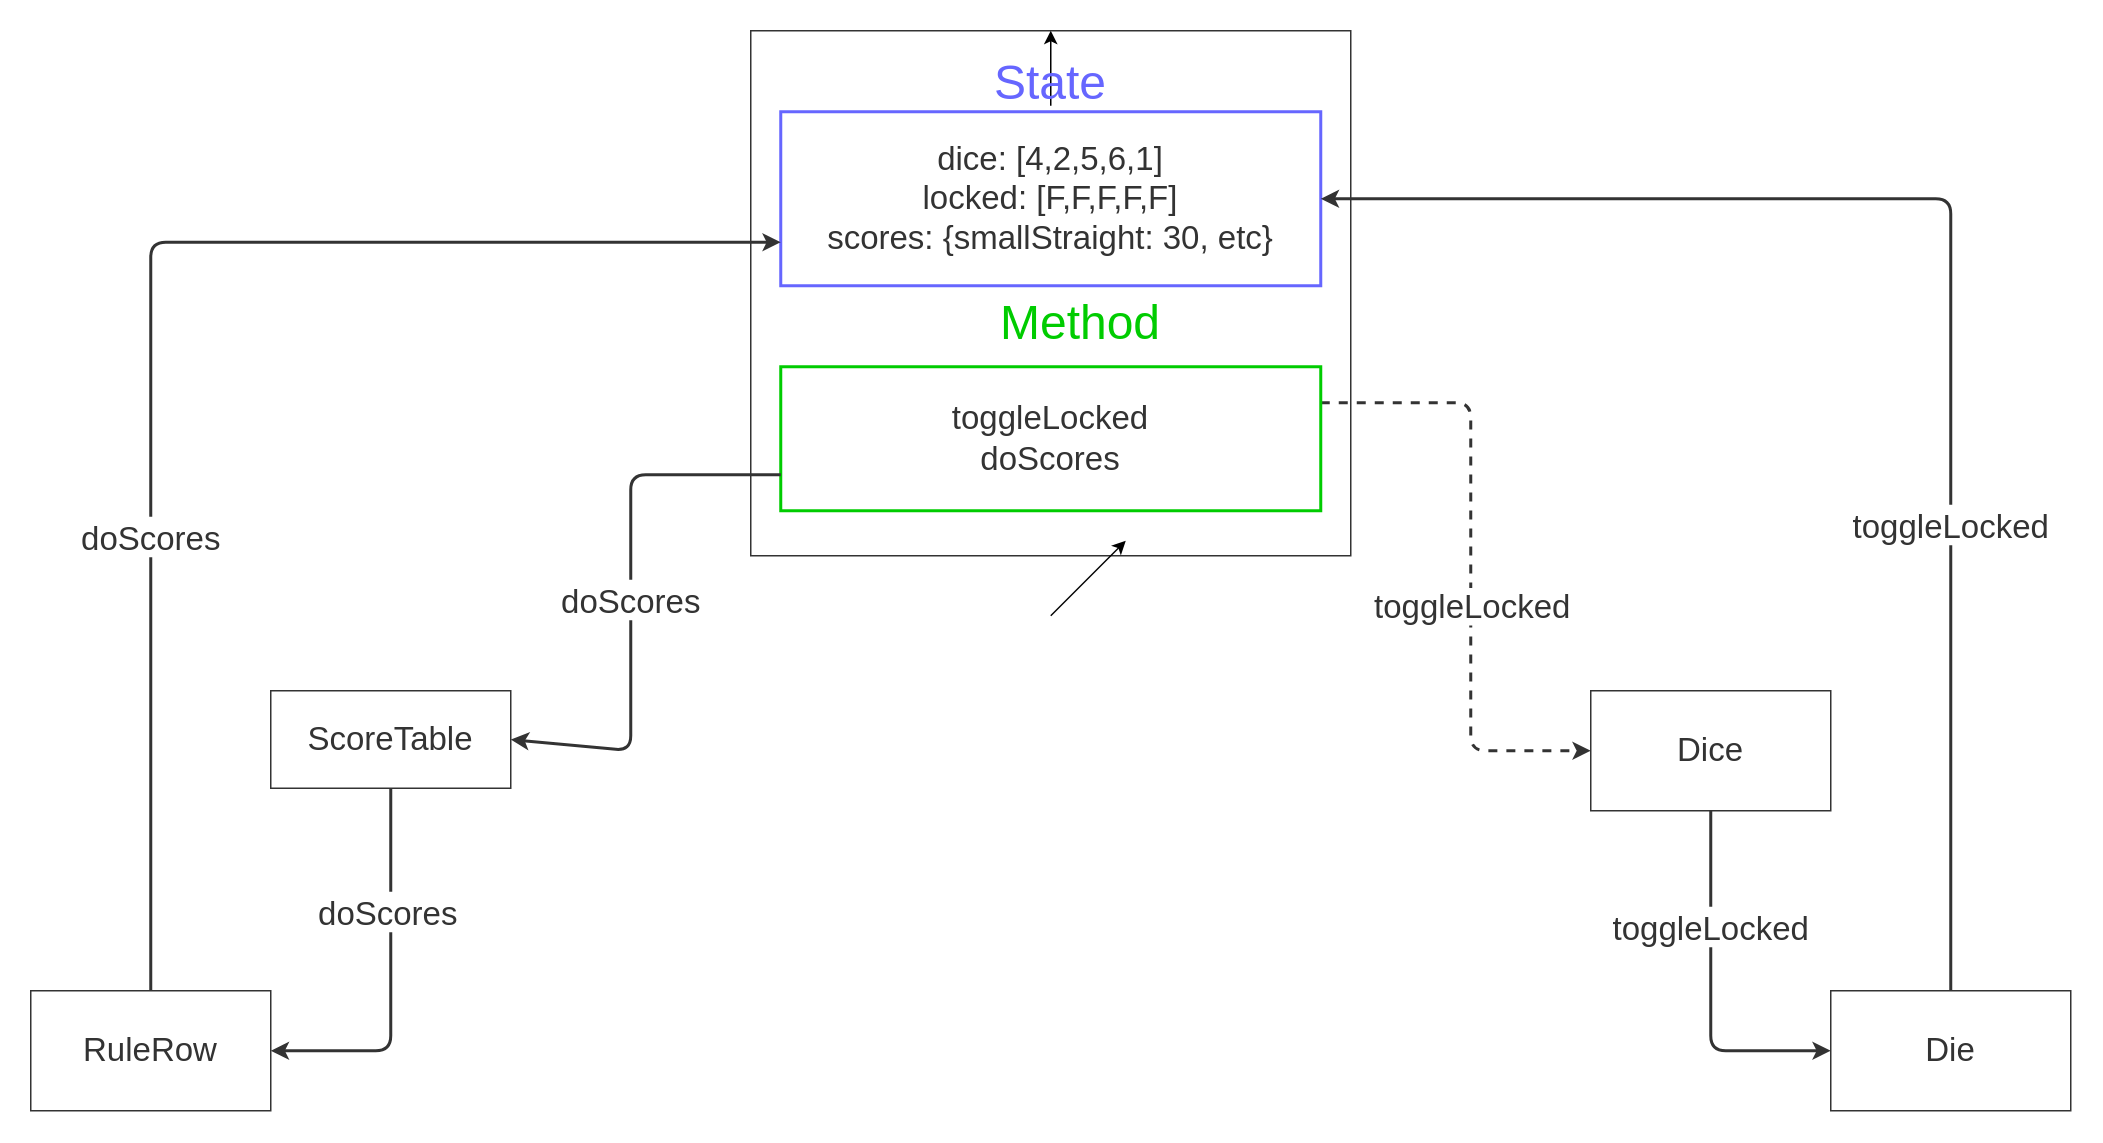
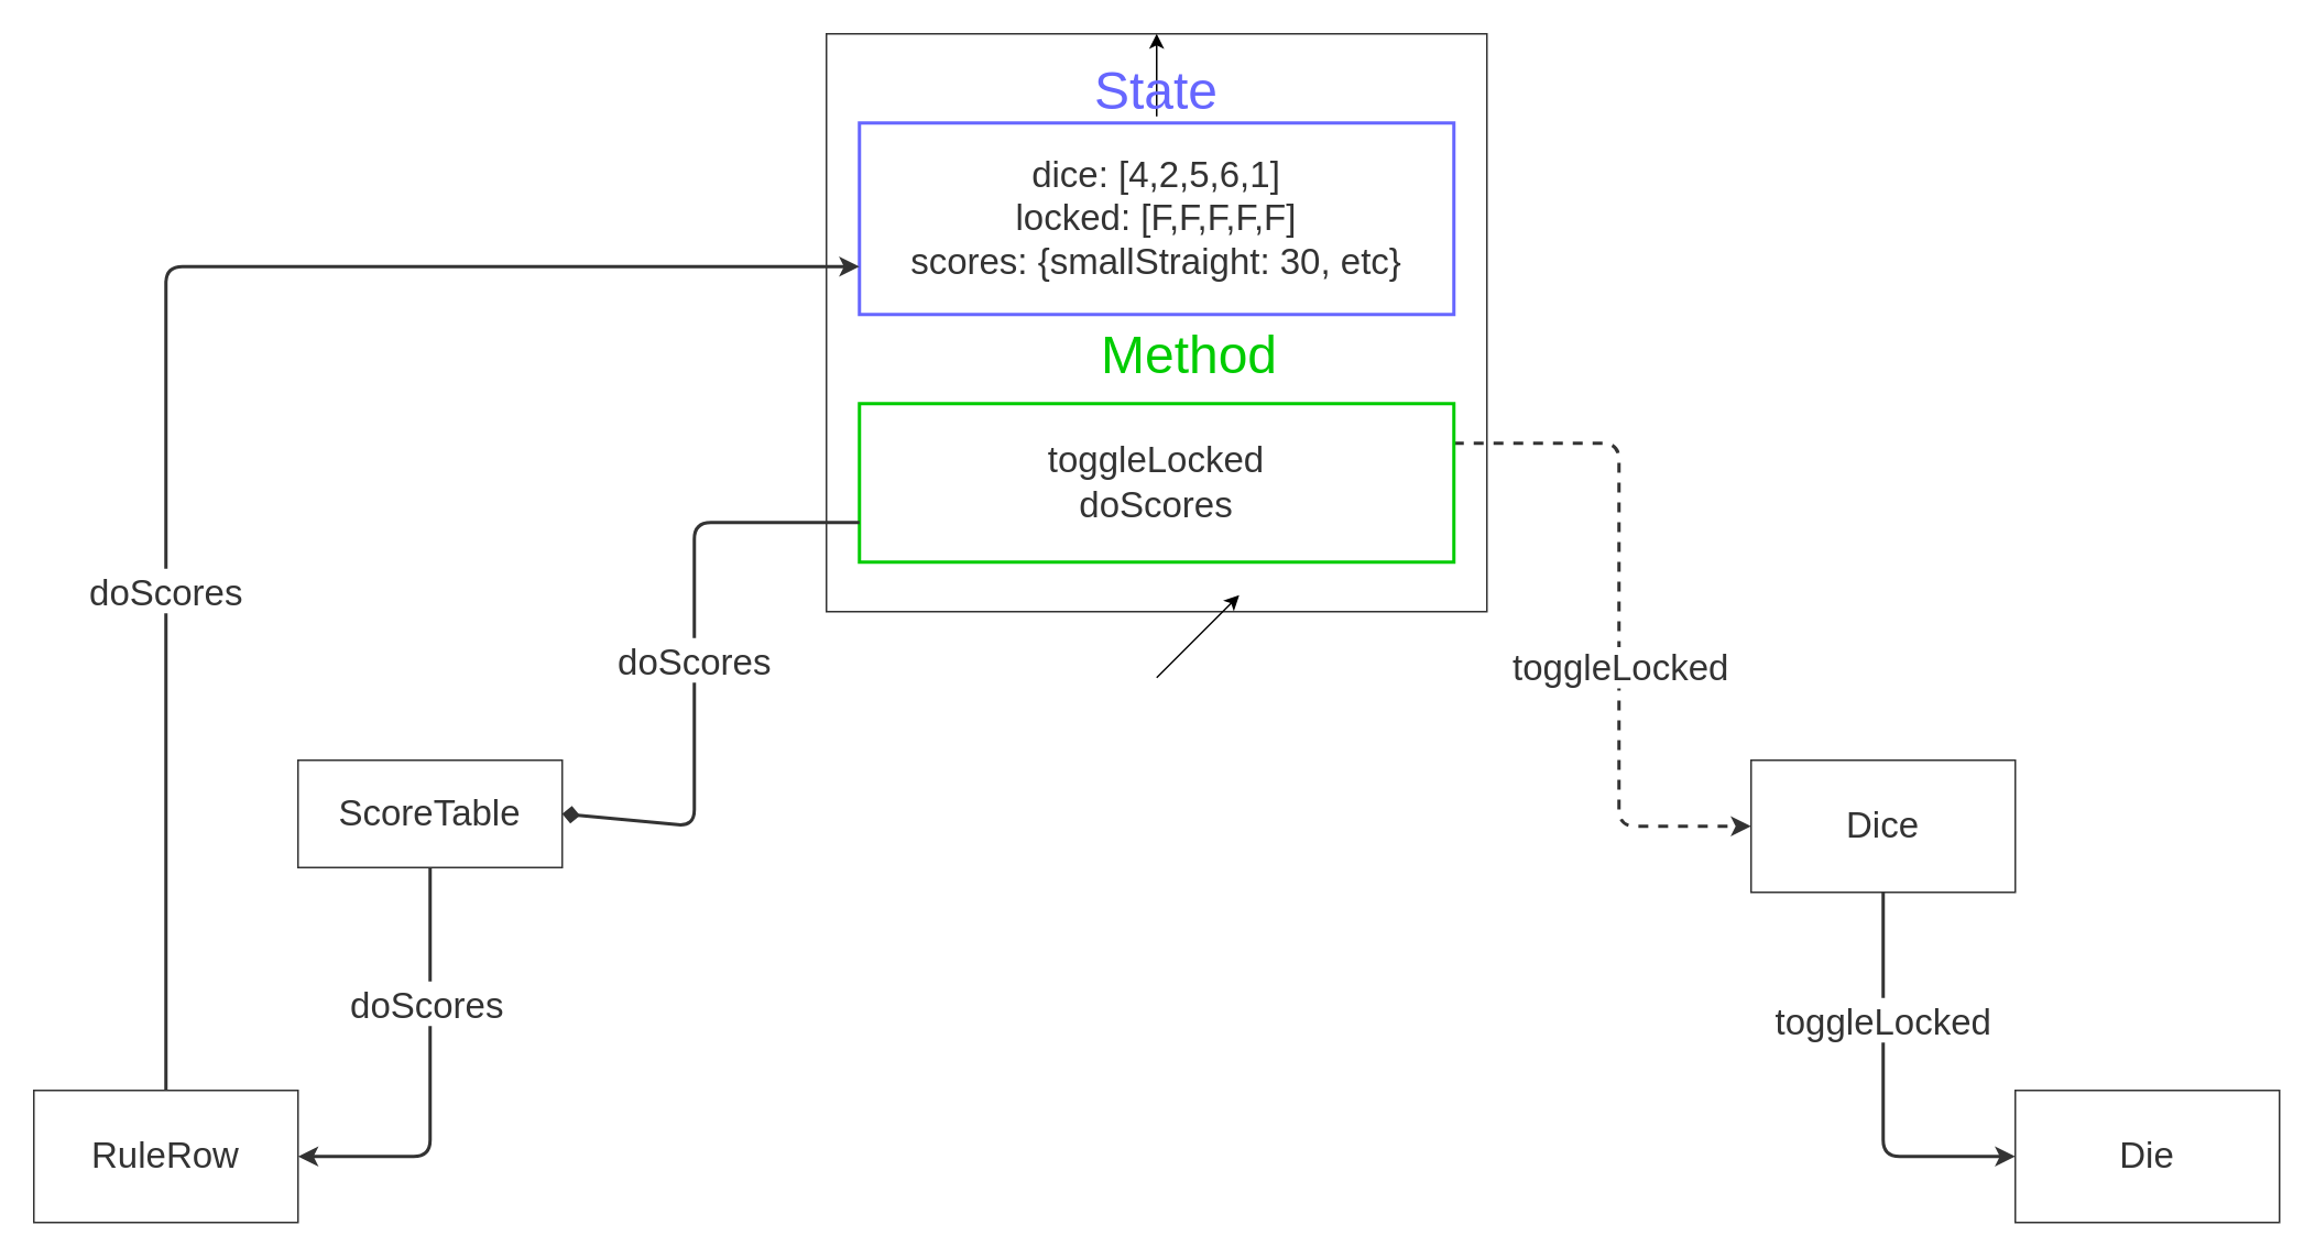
- <mxCell id="17" value="" style="endArrow=classic;html=1;fontSize=32;fontColor=#00CC00;strokeColor=#333333;strokeWidth=2;exitX=0.5;exitY=0;exitDx=0;exitDy=0;entryX=1;entryY=0.5;entryDx=0;entryDy=0;" edge="1" parent="1" source="3" target="7"><mxGeometry width="50" height="50" relative="1" as="geometry"><mxPoint x="700" y="410" as="sourcePoint" /><mxPoint x="750" y="360" as="targetPoint" /><Array as="points"><mxPoint x="1300" y="132" /></Array></mxGeometry></mxCell>
- <mxCell id="18" value="toggleLocked" style="edgeLabel;align=center;verticalAlign=middle;resizable=0;points=[];fontSize=22;fontColor=#333333;labelBackgroundColor=#FFFFFF;" vertex="1" connectable="0" parent="17"><mxGeometry x="-0.342" relative="1" as="geometry"><mxPoint as="offset" /></mxGeometry></mxCell>
- <mxCell id="19" value="" style="endArrow=classic;html=1;fontSize=22;fontColor=#333333;strokeColor=#333333;strokeWidth=2;exitX=0;exitY=0.75;exitDx=0;exitDy=0;entryX=1;entryY=0.5;entryDx=0;entryDy=0;" edge="1" parent="1" source="12" target="5"><mxGeometry width="50" height="50" relative="1" as="geometry"><mxPoint x="700" y="410" as="sourcePoint" /><mxPoint x="750" y="360" as="targetPoint" /><Array as="points"><mxPoint x="420" y="316" /><mxPoint x="420" y="500" /></Array></mxGeometry></mxCell>
+ <mxCell id="19" value="" style="endArrow=diamond;html=1;fontSize=22;fontColor=#333333;strokeColor=#333333;strokeWidth=2;exitX=0;exitY=0.75;exitDx=0;exitDy=0;entryX=1;entryY=0.5;entryDx=0;entryDy=0;" edge="1" parent="1" source="12" target="5"><mxGeometry width="50" height="50" relative="1" as="geometry"><mxPoint x="700" y="410" as="sourcePoint" /><mxPoint x="750" y="360" as="targetPoint" /><Array as="points"><mxPoint x="420" y="316" /><mxPoint x="420" y="500" /></Array></mxGeometry></mxCell>
